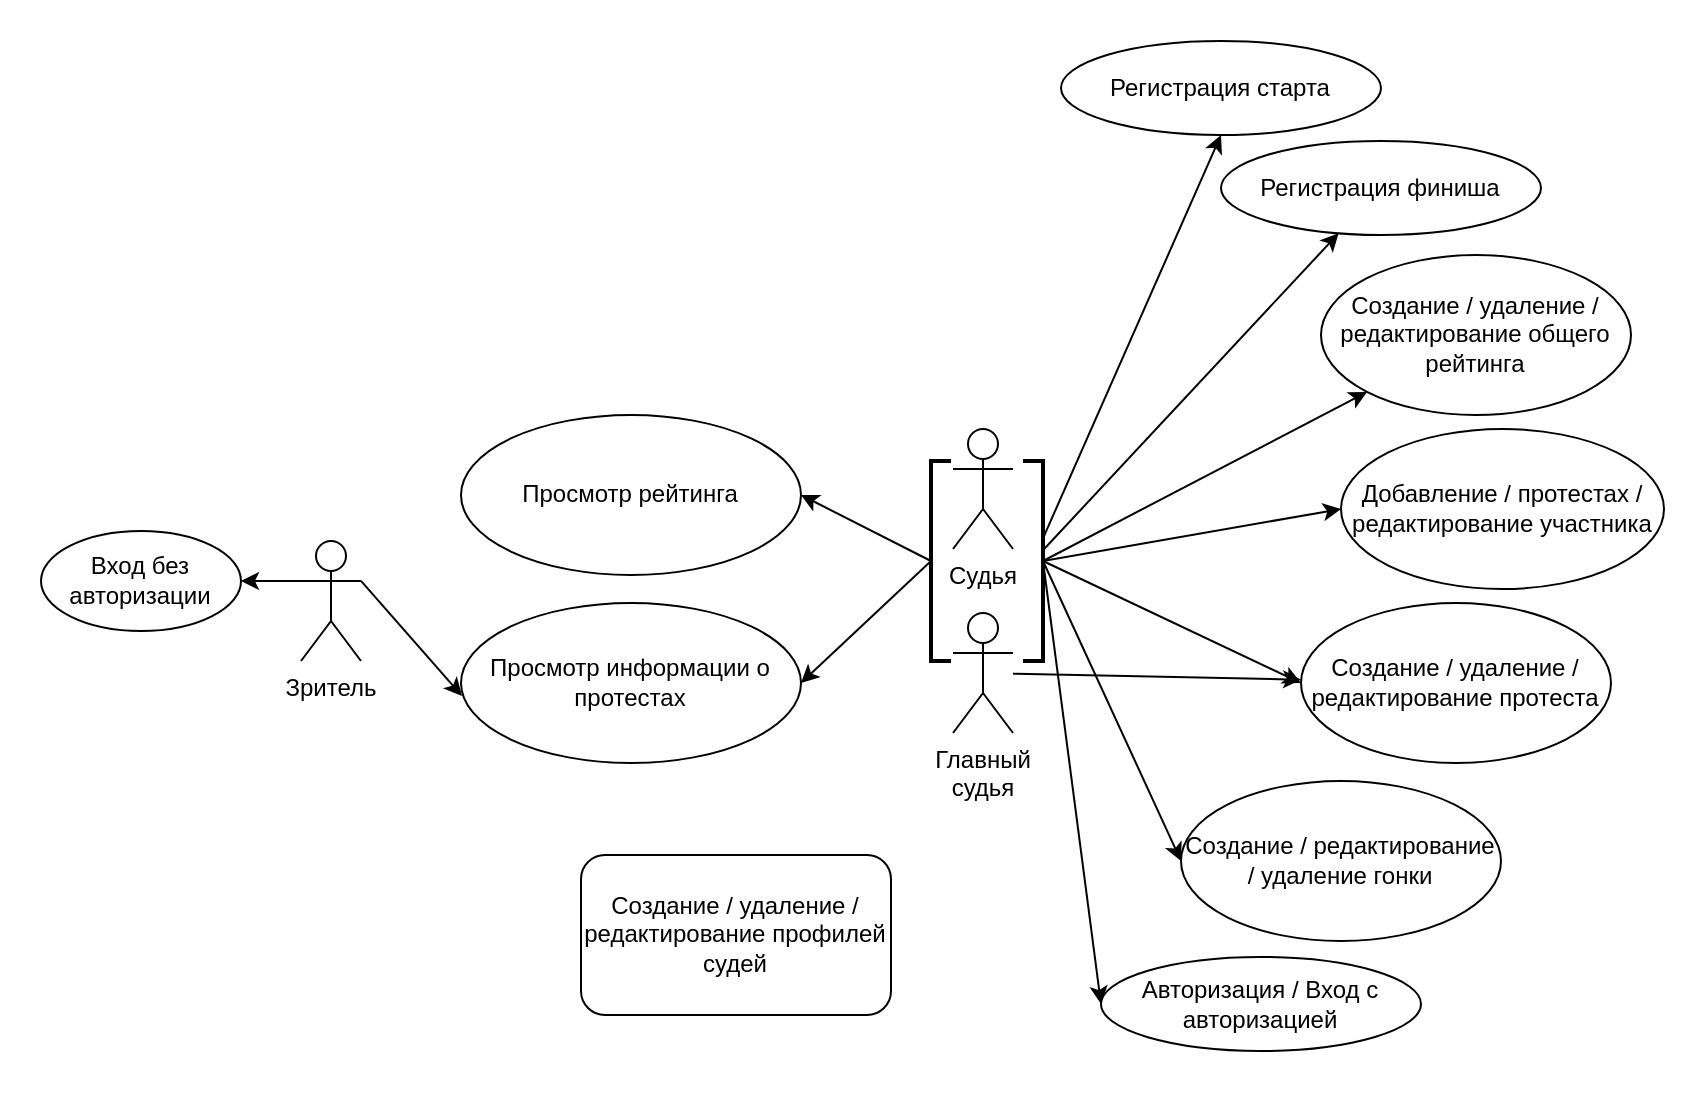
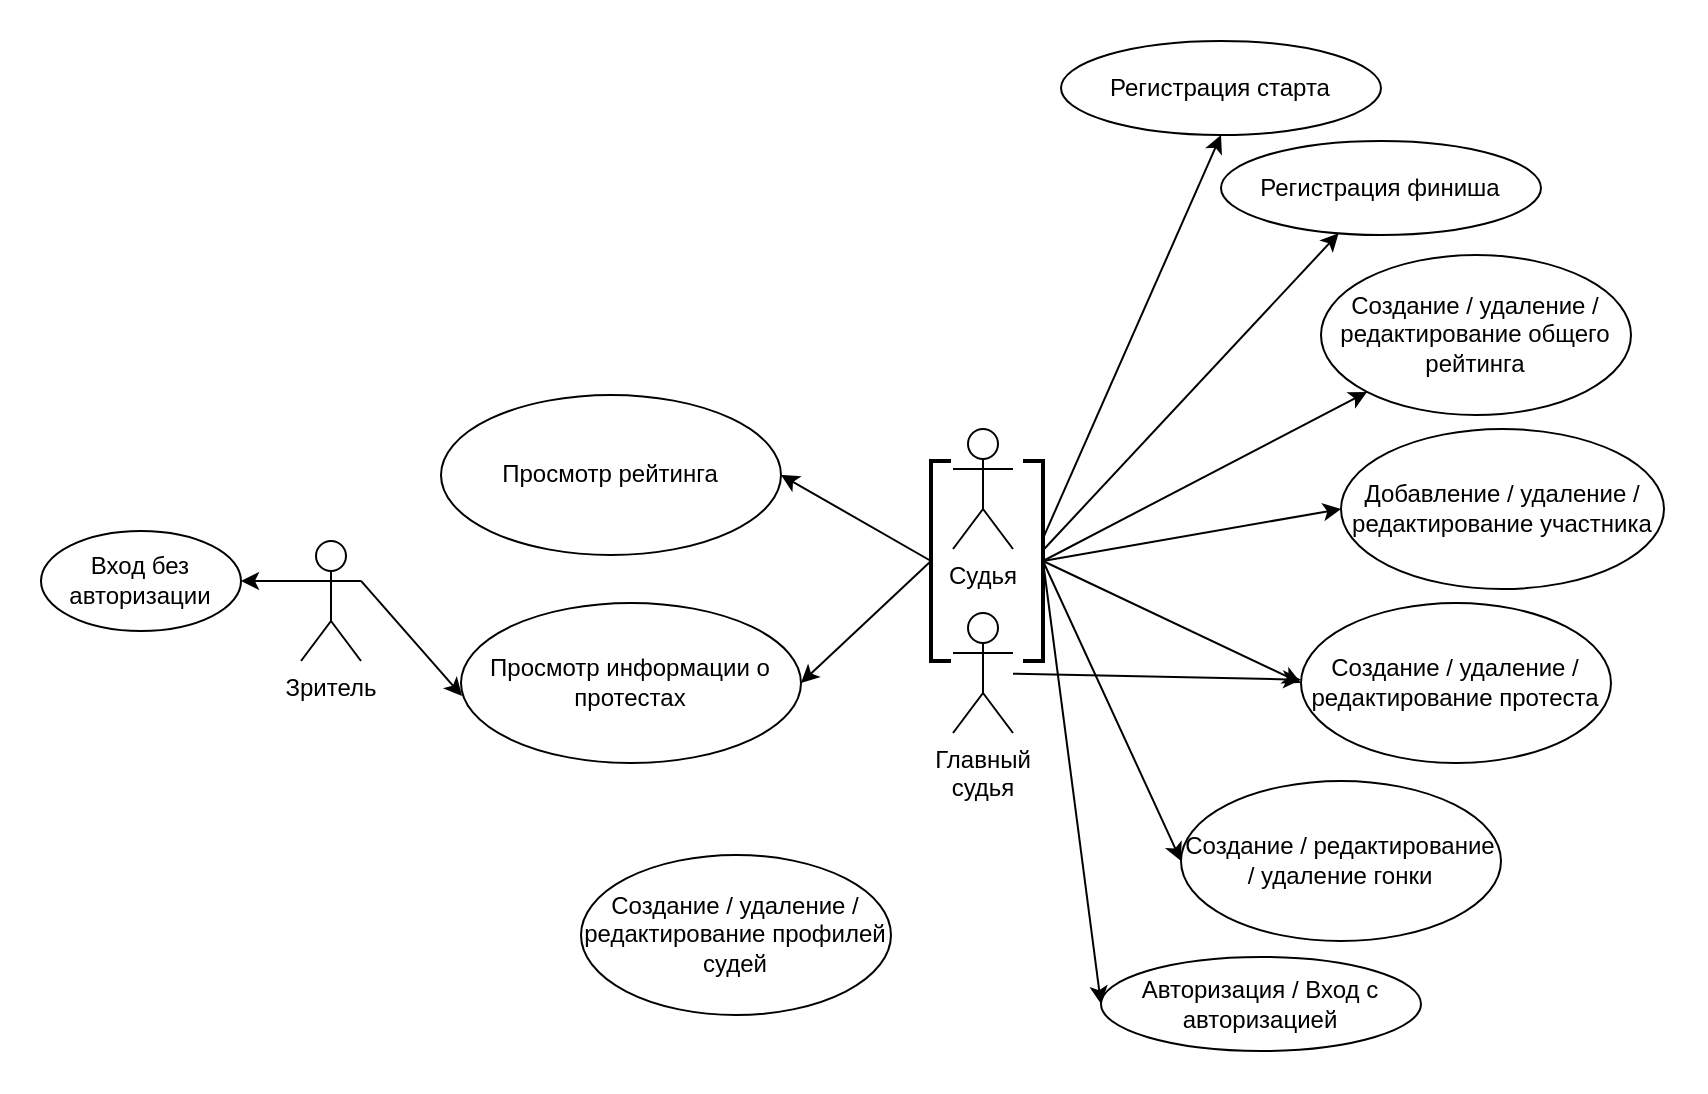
- <mxCell id="7" value="Просмотр рейтинга" style="ellipse;whiteSpace=wrap;html=1;" parent="1" vertex="1"><mxGeometry x="230" y="207" width="170" height="80" as="geometry" /></mxCell>
+ <mxCell id="7" value="Просмотр рейтинга" style="ellipse;whiteSpace=wrap;html=1;" parent="1" vertex="1"><mxGeometry x="220" y="197" width="170" height="80" as="geometry" /></mxCell>
- <mxCell id="19" value="Добавление / протестах / редактирование участника" style="ellipse;whiteSpace=wrap;html=1;fillColor=#FFFFFF;" parent="1" vertex="1"><mxGeometry x="670" y="214" width="161.5" height="80" as="geometry" /></mxCell>
+ <mxCell id="19" value="Добавление / удаление / редактирование участника" style="ellipse;whiteSpace=wrap;html=1;fillColor=#FFFFFF;" parent="1" vertex="1"><mxGeometry x="670" y="214" width="161.5" height="80" as="geometry" /></mxCell>
- <mxCell id="21" value="Создание / удаление / редактирование профилей судей" style="whiteSpace=wrap;html=1;fillColor=#FFFFFF;rounded=1;" parent="1" vertex="1"><mxGeometry x="290" y="427" width="155" height="80" as="geometry" /></mxCell>
+ <mxCell id="21" value="Создание / удаление / редактирование профилей судей" style="ellipse;whiteSpace=wrap;html=1;fillColor=#FFFFFF;" parent="1" vertex="1"><mxGeometry x="290" y="427" width="155" height="80" as="geometry" /></mxCell>
